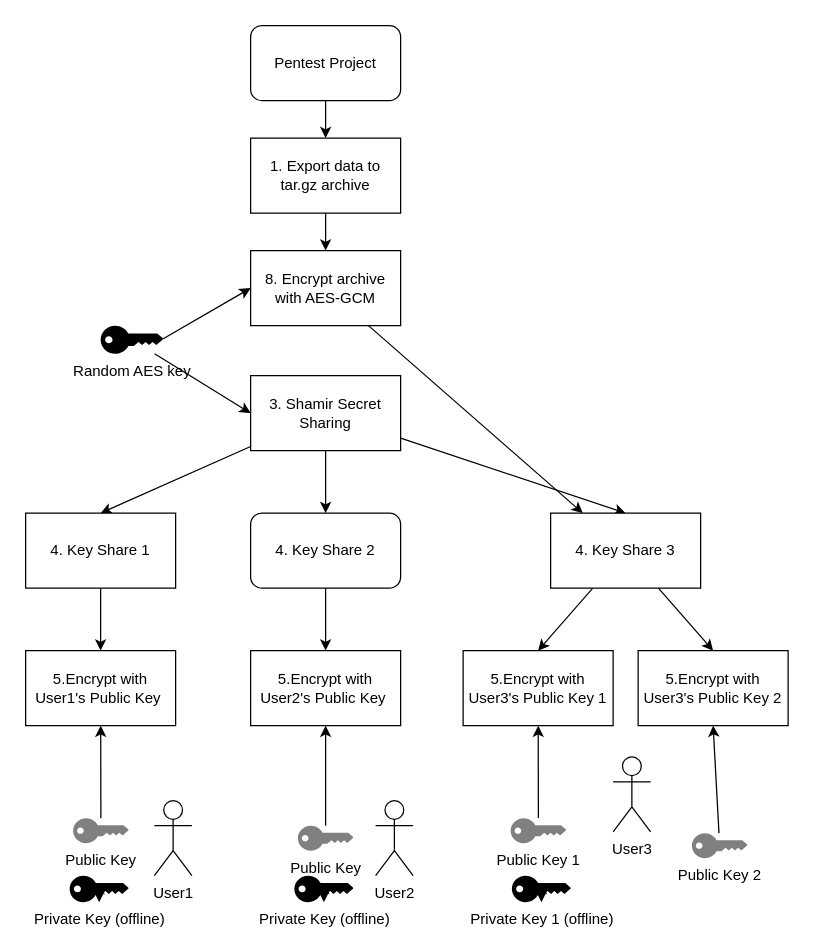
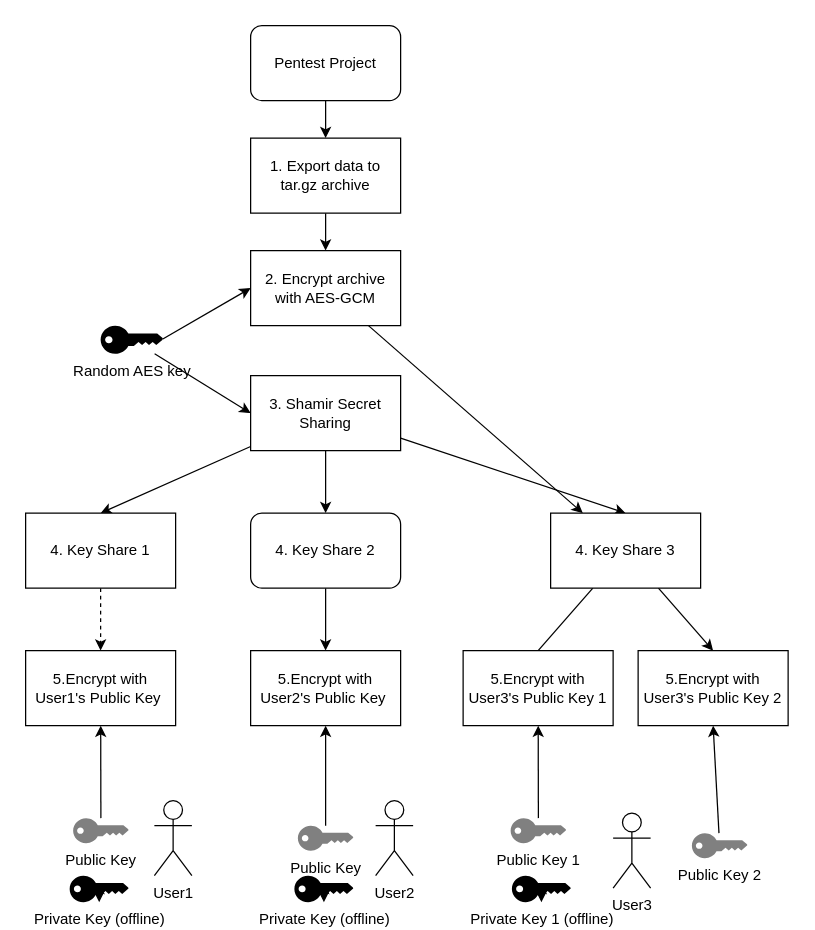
- <mxCell id="13" value="8. Encrypt archive&lt;br style=&quot;border-color: var(--border-color);&quot;&gt;with AES-GCM" style="rounded=0;whiteSpace=wrap;html=1;fillColor=#FFFFFF;" vertex="1" parent="1"><mxGeometry x="200" y="200" width="120" height="60" as="geometry" /></mxCell>
+ <mxCell id="13" value="2. Encrypt archive&lt;br style=&quot;border-color: var(--border-color);&quot;&gt;with AES-GCM" style="rounded=0;whiteSpace=wrap;html=1;fillColor=#FFFFFF;" vertex="1" parent="1"><mxGeometry x="200" y="200" width="120" height="60" as="geometry" /></mxCell>
- <mxCell id="15" style="edgeStyle=none;rounded=0;orthogonalLoop=1;jettySize=auto;html=1;" edge="1" parent="1" source="16" target="22"><mxGeometry relative="1" as="geometry" /></mxCell>
+ <mxCell id="15" style="edgeStyle=none;rounded=0;orthogonalLoop=1;jettySize=auto;html=1;dashed=1;" edge="1" parent="1" source="16" target="22"><mxGeometry relative="1" as="geometry" /></mxCell>
- <mxCell id="19" style="edgeStyle=none;rounded=0;orthogonalLoop=1;jettySize=auto;html=1;entryX=0.5;entryY=0;entryDx=0;entryDy=0;" edge="1" parent="1" source="21" target="24"><mxGeometry relative="1" as="geometry" /></mxCell>
+ <mxCell id="19" style="edgeStyle=none;rounded=0;orthogonalLoop=1;jettySize=auto;html=1;entryX=0.5;entryY=0;entryDx=0;entryDy=0;endArrow=none;" edge="1" parent="1" source="21" target="24"><mxGeometry relative="1" as="geometry" /></mxCell>
- <mxCell id="39" value="User3" style="shape=umlActor;verticalLabelPosition=bottom;verticalAlign=top;html=1;outlineConnect=0;fillColor=#FFFFFF;" vertex="1" parent="1"><mxGeometry x="490" y="605" width="30" height="60" as="geometry" /></mxCell>
+ <mxCell id="39" value="User3" style="shape=umlActor;verticalLabelPosition=bottom;verticalAlign=top;html=1;outlineConnect=0;fillColor=#FFFFFF;" vertex="1" parent="1"><mxGeometry x="490" y="650" width="30" height="60" as="geometry" /></mxCell>
